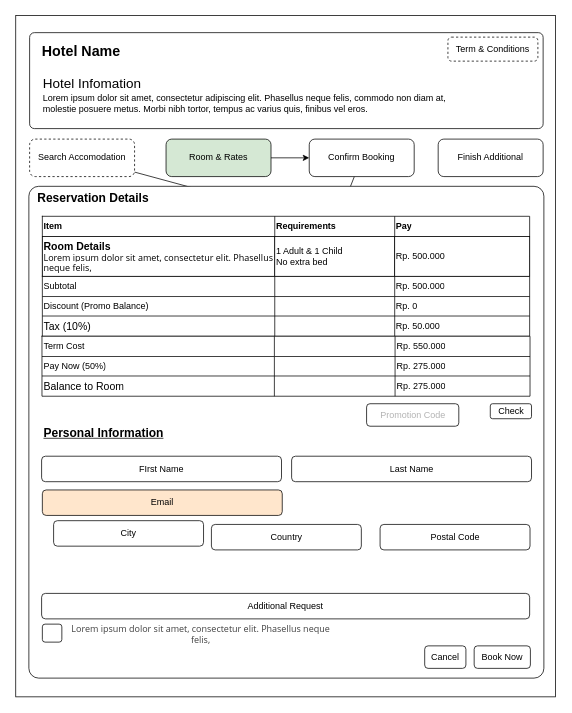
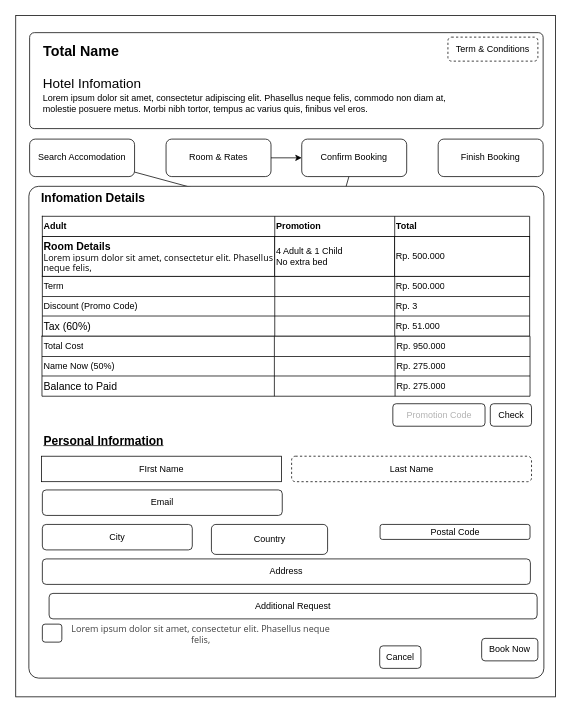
- <mxCell id="4" value="&lt;b&gt;&lt;font style=&quot;font-size: 19px;&quot;&gt;Hotel Name&lt;/font&gt;&lt;/b&gt;" style="text;html=1;align=center;verticalAlign=middle;whiteSpace=wrap;rounded=0;" vertex="1" parent="1"><mxGeometry x="39" y="43" width="138" height="50" as="geometry" /></mxCell>
+ <mxCell id="4" value="&lt;b&gt;&lt;font style=&quot;font-size: 19px;&quot;&gt;Total Name&lt;/font&gt;&lt;/b&gt;" style="text;html=1;align=center;verticalAlign=middle;whiteSpace=wrap;rounded=0;" vertex="1" parent="1"><mxGeometry x="39" y="43" width="138" height="50" as="geometry" /></mxCell>
- <mxCell id="8" value="Search Accomodation" style="rounded=1;whiteSpace=wrap;html=1;dashed=1;" vertex="1" parent="1"><mxGeometry x="39" y="185" width="140" height="50" as="geometry" /></mxCell>
+ <mxCell id="8" value="Search Accomodation" style="rounded=1;whiteSpace=wrap;html=1;" vertex="1" parent="1"><mxGeometry x="39" y="185" width="140" height="50" as="geometry" /></mxCell>
- <mxCell id="10" value="Room &amp;amp; Rates" style="rounded=1;whiteSpace=wrap;html=1;fillColor=#d5e8d4;" vertex="1" parent="1"><mxGeometry x="221" y="185" width="140" height="50" as="geometry" /></mxCell>
+ <mxCell id="10" value="Room &amp;amp; Rates" style="rounded=1;whiteSpace=wrap;html=1;" vertex="1" parent="1"><mxGeometry x="221" y="185" width="140" height="50" as="geometry" /></mxCell>
- <mxCell id="12" value="Confirm Booking" style="rounded=1;whiteSpace=wrap;html=1;" vertex="1" parent="1"><mxGeometry x="412" y="185" width="140" height="50" as="geometry" /></mxCell>
+ <mxCell id="12" value="Confirm Booking" style="rounded=1;whiteSpace=wrap;html=1;" vertex="1" parent="1"><mxGeometry x="402" y="185" width="140" height="50" as="geometry" /></mxCell>
- <mxCell id="13" value="Finish Additional" style="rounded=1;whiteSpace=wrap;html=1;" vertex="1" parent="1"><mxGeometry x="584" y="185" width="140" height="50" as="geometry" /></mxCell>
+ <mxCell id="13" value="Finish Booking" style="rounded=1;whiteSpace=wrap;html=1;" vertex="1" parent="1"><mxGeometry x="584" y="185" width="140" height="50" as="geometry" /></mxCell>
- <mxCell id="15" value="&lt;b&gt;&lt;font style=&quot;font-size: 16px;&quot;&gt;Reservation Details&lt;/font&gt;&lt;/b&gt;" style="text;html=1;align=center;verticalAlign=middle;whiteSpace=wrap;rounded=0;" vertex="1" parent="1"><mxGeometry x="39" y="248" width="170" height="30" as="geometry" /></mxCell>
+ <mxCell id="15" value="&lt;b&gt;&lt;font style=&quot;font-size: 16px;&quot;&gt;Infomation Details&lt;/font&gt;&lt;/b&gt;" style="text;html=1;align=center;verticalAlign=middle;whiteSpace=wrap;rounded=0;" vertex="1" parent="1"><mxGeometry x="39" y="248" width="170" height="30" as="geometry" /></mxCell>
- <mxCell id="18" value="&lt;font&gt;&lt;b&gt;Item&lt;/b&gt;&lt;/font&gt;" style="shape=partialRectangle;html=1;whiteSpace=wrap;connectable=0;strokeColor=inherit;overflow=hidden;fillColor=none;top=0;left=0;bottom=0;right=0;pointerEvents=1;fontSize=12;align=left;" vertex="1" parent="17"><mxGeometry width="310" height="27" as="geometry"><mxRectangle width="310" height="27" as="alternateBounds" /></mxGeometry></mxCell>
+ <mxCell id="18" value="&lt;font&gt;&lt;b&gt;Adult&lt;/b&gt;&lt;/font&gt;" style="shape=partialRectangle;html=1;whiteSpace=wrap;connectable=0;strokeColor=inherit;overflow=hidden;fillColor=none;top=0;left=0;bottom=0;right=0;pointerEvents=1;fontSize=12;align=left;" vertex="1" parent="17"><mxGeometry width="310" height="27" as="geometry"><mxRectangle width="310" height="27" as="alternateBounds" /></mxGeometry></mxCell>
- <mxCell id="19" value="&lt;b&gt;Requirements&lt;/b&gt;" style="shape=partialRectangle;html=1;whiteSpace=wrap;connectable=0;strokeColor=inherit;overflow=hidden;fillColor=none;top=0;left=0;bottom=0;right=0;pointerEvents=1;fontSize=12;align=left;" vertex="1" parent="17"><mxGeometry x="310" width="160" height="27" as="geometry"><mxRectangle width="160" height="27" as="alternateBounds" /></mxGeometry></mxCell>
+ <mxCell id="19" value="&lt;b&gt;Promotion&lt;/b&gt;" style="shape=partialRectangle;html=1;whiteSpace=wrap;connectable=0;strokeColor=inherit;overflow=hidden;fillColor=none;top=0;left=0;bottom=0;right=0;pointerEvents=1;fontSize=12;align=left;" vertex="1" parent="17"><mxGeometry x="310" width="160" height="27" as="geometry"><mxRectangle width="160" height="27" as="alternateBounds" /></mxGeometry></mxCell>
- <mxCell id="20" value="&lt;b&gt;Pay&lt;/b&gt;" style="shape=partialRectangle;html=1;whiteSpace=wrap;connectable=0;strokeColor=inherit;overflow=hidden;fillColor=none;top=0;left=0;bottom=0;right=0;pointerEvents=1;fontSize=12;align=left;" vertex="1" parent="17"><mxGeometry x="470" width="180" height="27" as="geometry"><mxRectangle width="180" height="27" as="alternateBounds" /></mxGeometry></mxCell>
+ <mxCell id="20" value="&lt;b&gt;Total&lt;/b&gt;" style="shape=partialRectangle;html=1;whiteSpace=wrap;connectable=0;strokeColor=inherit;overflow=hidden;fillColor=none;top=0;left=0;bottom=0;right=0;pointerEvents=1;fontSize=12;align=left;" vertex="1" parent="17"><mxGeometry x="470" width="180" height="27" as="geometry"><mxRectangle width="180" height="27" as="alternateBounds" /></mxGeometry></mxCell>
- <mxCell id="58" value="1 Adult &amp;amp; 1 Child&lt;div&gt;No extra bed&lt;/div&gt;" style="rounded=0;whiteSpace=wrap;html=1;align=left;" vertex="1" parent="1"><mxGeometry x="366" y="315" width="160" height="53" as="geometry" /></mxCell>
+ <mxCell id="58" value="4 Adult &amp;amp; 1 Child&lt;div&gt;No extra bed&lt;/div&gt;" style="rounded=0;whiteSpace=wrap;html=1;align=left;" vertex="1" parent="1"><mxGeometry x="366" y="315" width="160" height="53" as="geometry" /></mxCell>
- <mxCell id="33" value="&lt;font&gt;&lt;span&gt;Subtotal&lt;/span&gt;&lt;/font&gt;" style="shape=partialRectangle;html=1;whiteSpace=wrap;connectable=0;strokeColor=inherit;overflow=hidden;fillColor=none;top=0;left=0;bottom=0;right=0;pointerEvents=1;fontSize=12;align=left;fontStyle=0" vertex="1" parent="32"><mxGeometry width="310" height="27" as="geometry"><mxRectangle width="310" height="27" as="alternateBounds" /></mxGeometry></mxCell>
+ <mxCell id="33" value="&lt;font&gt;&lt;span&gt;Term&lt;/span&gt;&lt;/font&gt;" style="shape=partialRectangle;html=1;whiteSpace=wrap;connectable=0;strokeColor=inherit;overflow=hidden;fillColor=none;top=0;left=0;bottom=0;right=0;pointerEvents=1;fontSize=12;align=left;fontStyle=0" vertex="1" parent="32"><mxGeometry width="310" height="27" as="geometry"><mxRectangle width="310" height="27" as="alternateBounds" /></mxGeometry></mxCell>
- <mxCell id="37" value="Discount (Promo Balance)" style="shape=partialRectangle;html=1;whiteSpace=wrap;connectable=0;strokeColor=inherit;overflow=hidden;fillColor=none;top=0;left=0;bottom=0;right=0;pointerEvents=1;fontSize=12;align=left;fontStyle=0" vertex="1" parent="36"><mxGeometry width="310" height="26" as="geometry"><mxRectangle width="310" height="26" as="alternateBounds" /></mxGeometry></mxCell>
+ <mxCell id="37" value="Discount (Promo Code)" style="shape=partialRectangle;html=1;whiteSpace=wrap;connectable=0;strokeColor=inherit;overflow=hidden;fillColor=none;top=0;left=0;bottom=0;right=0;pointerEvents=1;fontSize=12;align=left;fontStyle=0" vertex="1" parent="36"><mxGeometry width="310" height="26" as="geometry"><mxRectangle width="310" height="26" as="alternateBounds" /></mxGeometry></mxCell>
- <mxCell id="39" value="Rp. 0" style="shape=partialRectangle;html=1;whiteSpace=wrap;connectable=0;strokeColor=inherit;overflow=hidden;fillColor=none;top=0;left=0;bottom=0;right=0;pointerEvents=1;fontSize=12;align=left;fontStyle=0" vertex="1" parent="36"><mxGeometry x="470" width="180" height="26" as="geometry"><mxRectangle width="180" height="26" as="alternateBounds" /></mxGeometry></mxCell>
+ <mxCell id="39" value="Rp. 3" style="shape=partialRectangle;html=1;whiteSpace=wrap;connectable=0;strokeColor=inherit;overflow=hidden;fillColor=none;top=0;left=0;bottom=0;right=0;pointerEvents=1;fontSize=12;align=left;fontStyle=0" vertex="1" parent="36"><mxGeometry x="470" width="180" height="26" as="geometry"><mxRectangle width="180" height="26" as="alternateBounds" /></mxGeometry></mxCell>
- <mxCell id="41" value="&lt;span&gt;&lt;font style=&quot;font-size: 14px;&quot;&gt;Tax (10%)&lt;/font&gt;&lt;/span&gt;" style="shape=partialRectangle;html=1;whiteSpace=wrap;connectable=0;strokeColor=inherit;overflow=hidden;fillColor=none;top=0;left=0;bottom=0;right=0;pointerEvents=1;fontSize=12;align=left;fontStyle=0" vertex="1" parent="40"><mxGeometry width="310" height="27" as="geometry"><mxRectangle width="310" height="27" as="alternateBounds" /></mxGeometry></mxCell>
+ <mxCell id="41" value="&lt;span&gt;&lt;font style=&quot;font-size: 14px;&quot;&gt;Tax (60%)&lt;/font&gt;&lt;/span&gt;" style="shape=partialRectangle;html=1;whiteSpace=wrap;connectable=0;strokeColor=inherit;overflow=hidden;fillColor=none;top=0;left=0;bottom=0;right=0;pointerEvents=1;fontSize=12;align=left;fontStyle=0" vertex="1" parent="40"><mxGeometry width="310" height="27" as="geometry"><mxRectangle width="310" height="27" as="alternateBounds" /></mxGeometry></mxCell>
- <mxCell id="43" value="Rp. 50.000" style="shape=partialRectangle;html=1;whiteSpace=wrap;connectable=0;strokeColor=inherit;overflow=hidden;fillColor=none;top=0;left=0;bottom=0;right=0;pointerEvents=1;fontSize=12;align=left;fontStyle=0" vertex="1" parent="40"><mxGeometry x="470" width="180" height="27" as="geometry"><mxRectangle width="180" height="27" as="alternateBounds" /></mxGeometry></mxCell>
+ <mxCell id="43" value="Rp. 51.000" style="shape=partialRectangle;html=1;whiteSpace=wrap;connectable=0;strokeColor=inherit;overflow=hidden;fillColor=none;top=0;left=0;bottom=0;right=0;pointerEvents=1;fontSize=12;align=left;fontStyle=0" vertex="1" parent="40"><mxGeometry x="470" width="180" height="27" as="geometry"><mxRectangle width="180" height="27" as="alternateBounds" /></mxGeometry></mxCell>
- <mxCell id="46" value="&lt;font&gt;&lt;span&gt;Term Cost&lt;/span&gt;&lt;/font&gt;" style="shape=partialRectangle;html=1;whiteSpace=wrap;connectable=0;strokeColor=inherit;overflow=hidden;fillColor=none;top=0;left=0;bottom=0;right=0;pointerEvents=1;fontSize=12;align=left;fontStyle=0" vertex="1" parent="45"><mxGeometry width="310" height="27" as="geometry"><mxRectangle width="310" height="27" as="alternateBounds" /></mxGeometry></mxCell>
+ <mxCell id="46" value="&lt;font&gt;&lt;span&gt;Total Cost&lt;/span&gt;&lt;/font&gt;" style="shape=partialRectangle;html=1;whiteSpace=wrap;connectable=0;strokeColor=inherit;overflow=hidden;fillColor=none;top=0;left=0;bottom=0;right=0;pointerEvents=1;fontSize=12;align=left;fontStyle=0" vertex="1" parent="45"><mxGeometry width="310" height="27" as="geometry"><mxRectangle width="310" height="27" as="alternateBounds" /></mxGeometry></mxCell>
- <mxCell id="48" value="&lt;span&gt;Rp. 550.000&lt;/span&gt;" style="shape=partialRectangle;html=1;whiteSpace=wrap;connectable=0;strokeColor=inherit;overflow=hidden;fillColor=none;top=0;left=0;bottom=0;right=0;pointerEvents=1;fontSize=12;fontStyle=0;align=left;" vertex="1" parent="45"><mxGeometry x="471" width="180" height="27" as="geometry"><mxRectangle width="180" height="27" as="alternateBounds" /></mxGeometry></mxCell>
+ <mxCell id="48" value="&lt;span&gt;Rp. 950.000&lt;/span&gt;" style="shape=partialRectangle;html=1;whiteSpace=wrap;connectable=0;strokeColor=inherit;overflow=hidden;fillColor=none;top=0;left=0;bottom=0;right=0;pointerEvents=1;fontSize=12;fontStyle=0;align=left;" vertex="1" parent="45"><mxGeometry x="471" width="180" height="27" as="geometry"><mxRectangle width="180" height="27" as="alternateBounds" /></mxGeometry></mxCell>
- <mxCell id="50" value="Pay Now (50%)" style="shape=partialRectangle;html=1;whiteSpace=wrap;connectable=0;strokeColor=inherit;overflow=hidden;fillColor=none;top=0;left=0;bottom=0;right=0;pointerEvents=1;fontSize=12;align=left;fontStyle=0" vertex="1" parent="49"><mxGeometry width="310" height="26" as="geometry"><mxRectangle width="310" height="26" as="alternateBounds" /></mxGeometry></mxCell>
+ <mxCell id="50" value="Name Now (50%)" style="shape=partialRectangle;html=1;whiteSpace=wrap;connectable=0;strokeColor=inherit;overflow=hidden;fillColor=none;top=0;left=0;bottom=0;right=0;pointerEvents=1;fontSize=12;align=left;fontStyle=0" vertex="1" parent="49"><mxGeometry width="310" height="26" as="geometry"><mxRectangle width="310" height="26" as="alternateBounds" /></mxGeometry></mxCell>
- <mxCell id="54" value="&lt;span&gt;&lt;font style=&quot;font-size: 14px;&quot;&gt;Balance to Room&lt;/font&gt;&lt;/span&gt;" style="shape=partialRectangle;html=1;whiteSpace=wrap;connectable=0;strokeColor=inherit;overflow=hidden;fillColor=none;top=0;left=0;bottom=0;right=0;pointerEvents=1;fontSize=12;align=left;fontStyle=0" vertex="1" parent="53"><mxGeometry width="310" height="27" as="geometry"><mxRectangle width="310" height="27" as="alternateBounds" /></mxGeometry></mxCell>
+ <mxCell id="54" value="&lt;span&gt;&lt;font style=&quot;font-size: 14px;&quot;&gt;Balance to Paid&lt;/font&gt;&lt;/span&gt;" style="shape=partialRectangle;html=1;whiteSpace=wrap;connectable=0;strokeColor=inherit;overflow=hidden;fillColor=none;top=0;left=0;bottom=0;right=0;pointerEvents=1;fontSize=12;align=left;fontStyle=0" vertex="1" parent="53"><mxGeometry width="310" height="27" as="geometry"><mxRectangle width="310" height="27" as="alternateBounds" /></mxGeometry></mxCell>
- <mxCell id="29" value="Check" style="rounded=1;whiteSpace=wrap;html=1;" vertex="1" parent="1"><mxGeometry x="653.5" y="538" width="55" height="20" as="geometry" /></mxCell>
+ <mxCell id="29" value="Check" style="rounded=1;whiteSpace=wrap;html=1;" vertex="1" parent="1"><mxGeometry x="653.5" y="538" width="55" height="30" as="geometry" /></mxCell>
- <mxCell id="30" value="&lt;font style=&quot;color: rgb(179, 179, 179);&quot;&gt;Promotion Code&lt;/font&gt;" style="rounded=1;whiteSpace=wrap;html=1;" vertex="1" parent="1"><mxGeometry x="488.5" y="538" width="123" height="30" as="geometry" /></mxCell>
+ <mxCell id="30" value="&lt;font style=&quot;color: rgb(179, 179, 179);&quot;&gt;Promotion Code&lt;/font&gt;" style="rounded=1;whiteSpace=wrap;html=1;" vertex="1" parent="1"><mxGeometry x="523.5" y="538" width="123" height="30" as="geometry" /></mxCell>
- <mxCell id="60" value="Personal Information" style="text;html=1;align=center;verticalAlign=middle;whiteSpace=wrap;rounded=0;fontSize=16;fontStyle=5" vertex="1" parent="1"><mxGeometry x="49" y="562" width="178" height="30" as="geometry" /></mxCell>
+ <mxCell id="60" value="Personal Information" style="text;html=1;align=center;verticalAlign=middle;whiteSpace=wrap;rounded=0;fontSize=16;fontStyle=5" vertex="1" parent="1"><mxGeometry x="49" y="572" width="178" height="30" as="geometry" /></mxCell>
- <mxCell id="61" value="FIrst Name" style="rounded=1;whiteSpace=wrap;html=1;" vertex="1" parent="1"><mxGeometry x="55" y="608" width="320" height="34" as="geometry" /></mxCell>
+ <mxCell id="61" value="FIrst Name" style="whiteSpace=wrap;html=1;rounded=0;" vertex="1" parent="1"><mxGeometry x="55" y="608" width="320" height="34" as="geometry" /></mxCell>
- <mxCell id="62" value="Last Name" style="rounded=1;whiteSpace=wrap;html=1;" vertex="1" parent="1"><mxGeometry x="388.5" y="608" width="320" height="34" as="geometry" /></mxCell>
+ <mxCell id="62" value="Last Name" style="rounded=1;whiteSpace=wrap;html=1;dashed=1;" vertex="1" parent="1"><mxGeometry x="388.5" y="608" width="320" height="34" as="geometry" /></mxCell>
- <mxCell id="63" value="Email" style="rounded=1;whiteSpace=wrap;html=1;fillColor=#ffe6cc;" vertex="1" parent="1"><mxGeometry x="56" y="653" width="320" height="34" as="geometry" /></mxCell>
+ <mxCell id="63" value="Email" style="rounded=1;whiteSpace=wrap;html=1;" vertex="1" parent="1"><mxGeometry x="56" y="653" width="320" height="34" as="geometry" /></mxCell>
- <mxCell id="64" value="City" style="rounded=1;whiteSpace=wrap;html=1;" vertex="1" parent="1"><mxGeometry x="71" y="694" width="200" height="34" as="geometry" /></mxCell>
+ <mxCell id="64" value="City" style="rounded=1;whiteSpace=wrap;html=1;" vertex="1" parent="1"><mxGeometry x="56" y="699" width="200" height="34" as="geometry" /></mxCell>
- <mxCell id="65" value="Country" style="rounded=1;whiteSpace=wrap;html=1;" vertex="1" parent="1"><mxGeometry x="281.5" y="699" width="200" height="34" as="geometry" /></mxCell>
+ <mxCell id="65" value="Country" style="rounded=1;whiteSpace=wrap;html=1;" vertex="1" parent="1"><mxGeometry x="281.5" y="699" width="155" height="40" as="geometry" /></mxCell>
- <mxCell id="66" value="Postal Code" style="rounded=1;whiteSpace=wrap;html=1;" vertex="1" parent="1"><mxGeometry x="506.5" y="699" width="200" height="34" as="geometry" /></mxCell>
+ <mxCell id="66" value="Postal Code" style="rounded=1;whiteSpace=wrap;html=1;" vertex="1" parent="1"><mxGeometry x="506.5" y="699" width="200" height="20" as="geometry" /></mxCell>
+ <mxCell id="67" value="Address" style="rounded=1;whiteSpace=wrap;html=1;" vertex="1" parent="1"><mxGeometry x="56" y="745" width="651" height="34" as="geometry" /></mxCell>
- <mxCell id="68" value="Additional Request" style="rounded=1;whiteSpace=wrap;html=1;" vertex="1" parent="1"><mxGeometry x="55" y="791" width="651" height="34" as="geometry" /></mxCell>
+ <mxCell id="68" value="Additional Request" style="rounded=1;whiteSpace=wrap;html=1;" vertex="1" parent="1"><mxGeometry x="65" y="791" width="651" height="34" as="geometry" /></mxCell>
- <mxCell id="72" value="Cancel" style="rounded=1;whiteSpace=wrap;html=1;" vertex="1" parent="1"><mxGeometry x="566" y="861" width="55" height="30" as="geometry" /></mxCell>
+ <mxCell id="72" value="Cancel" style="rounded=1;whiteSpace=wrap;html=1;" vertex="1" parent="1"><mxGeometry x="506" y="861" width="55" height="30" as="geometry" /></mxCell>
- <mxCell id="71" value="Book Now" style="rounded=1;whiteSpace=wrap;html=1;" vertex="1" parent="1"><mxGeometry x="632" y="861" width="75" height="30" as="geometry" /></mxCell>
+ <mxCell id="71" value="Book Now" style="rounded=1;whiteSpace=wrap;html=1;" vertex="1" parent="1"><mxGeometry x="642" y="851" width="75" height="30" as="geometry" /></mxCell>
